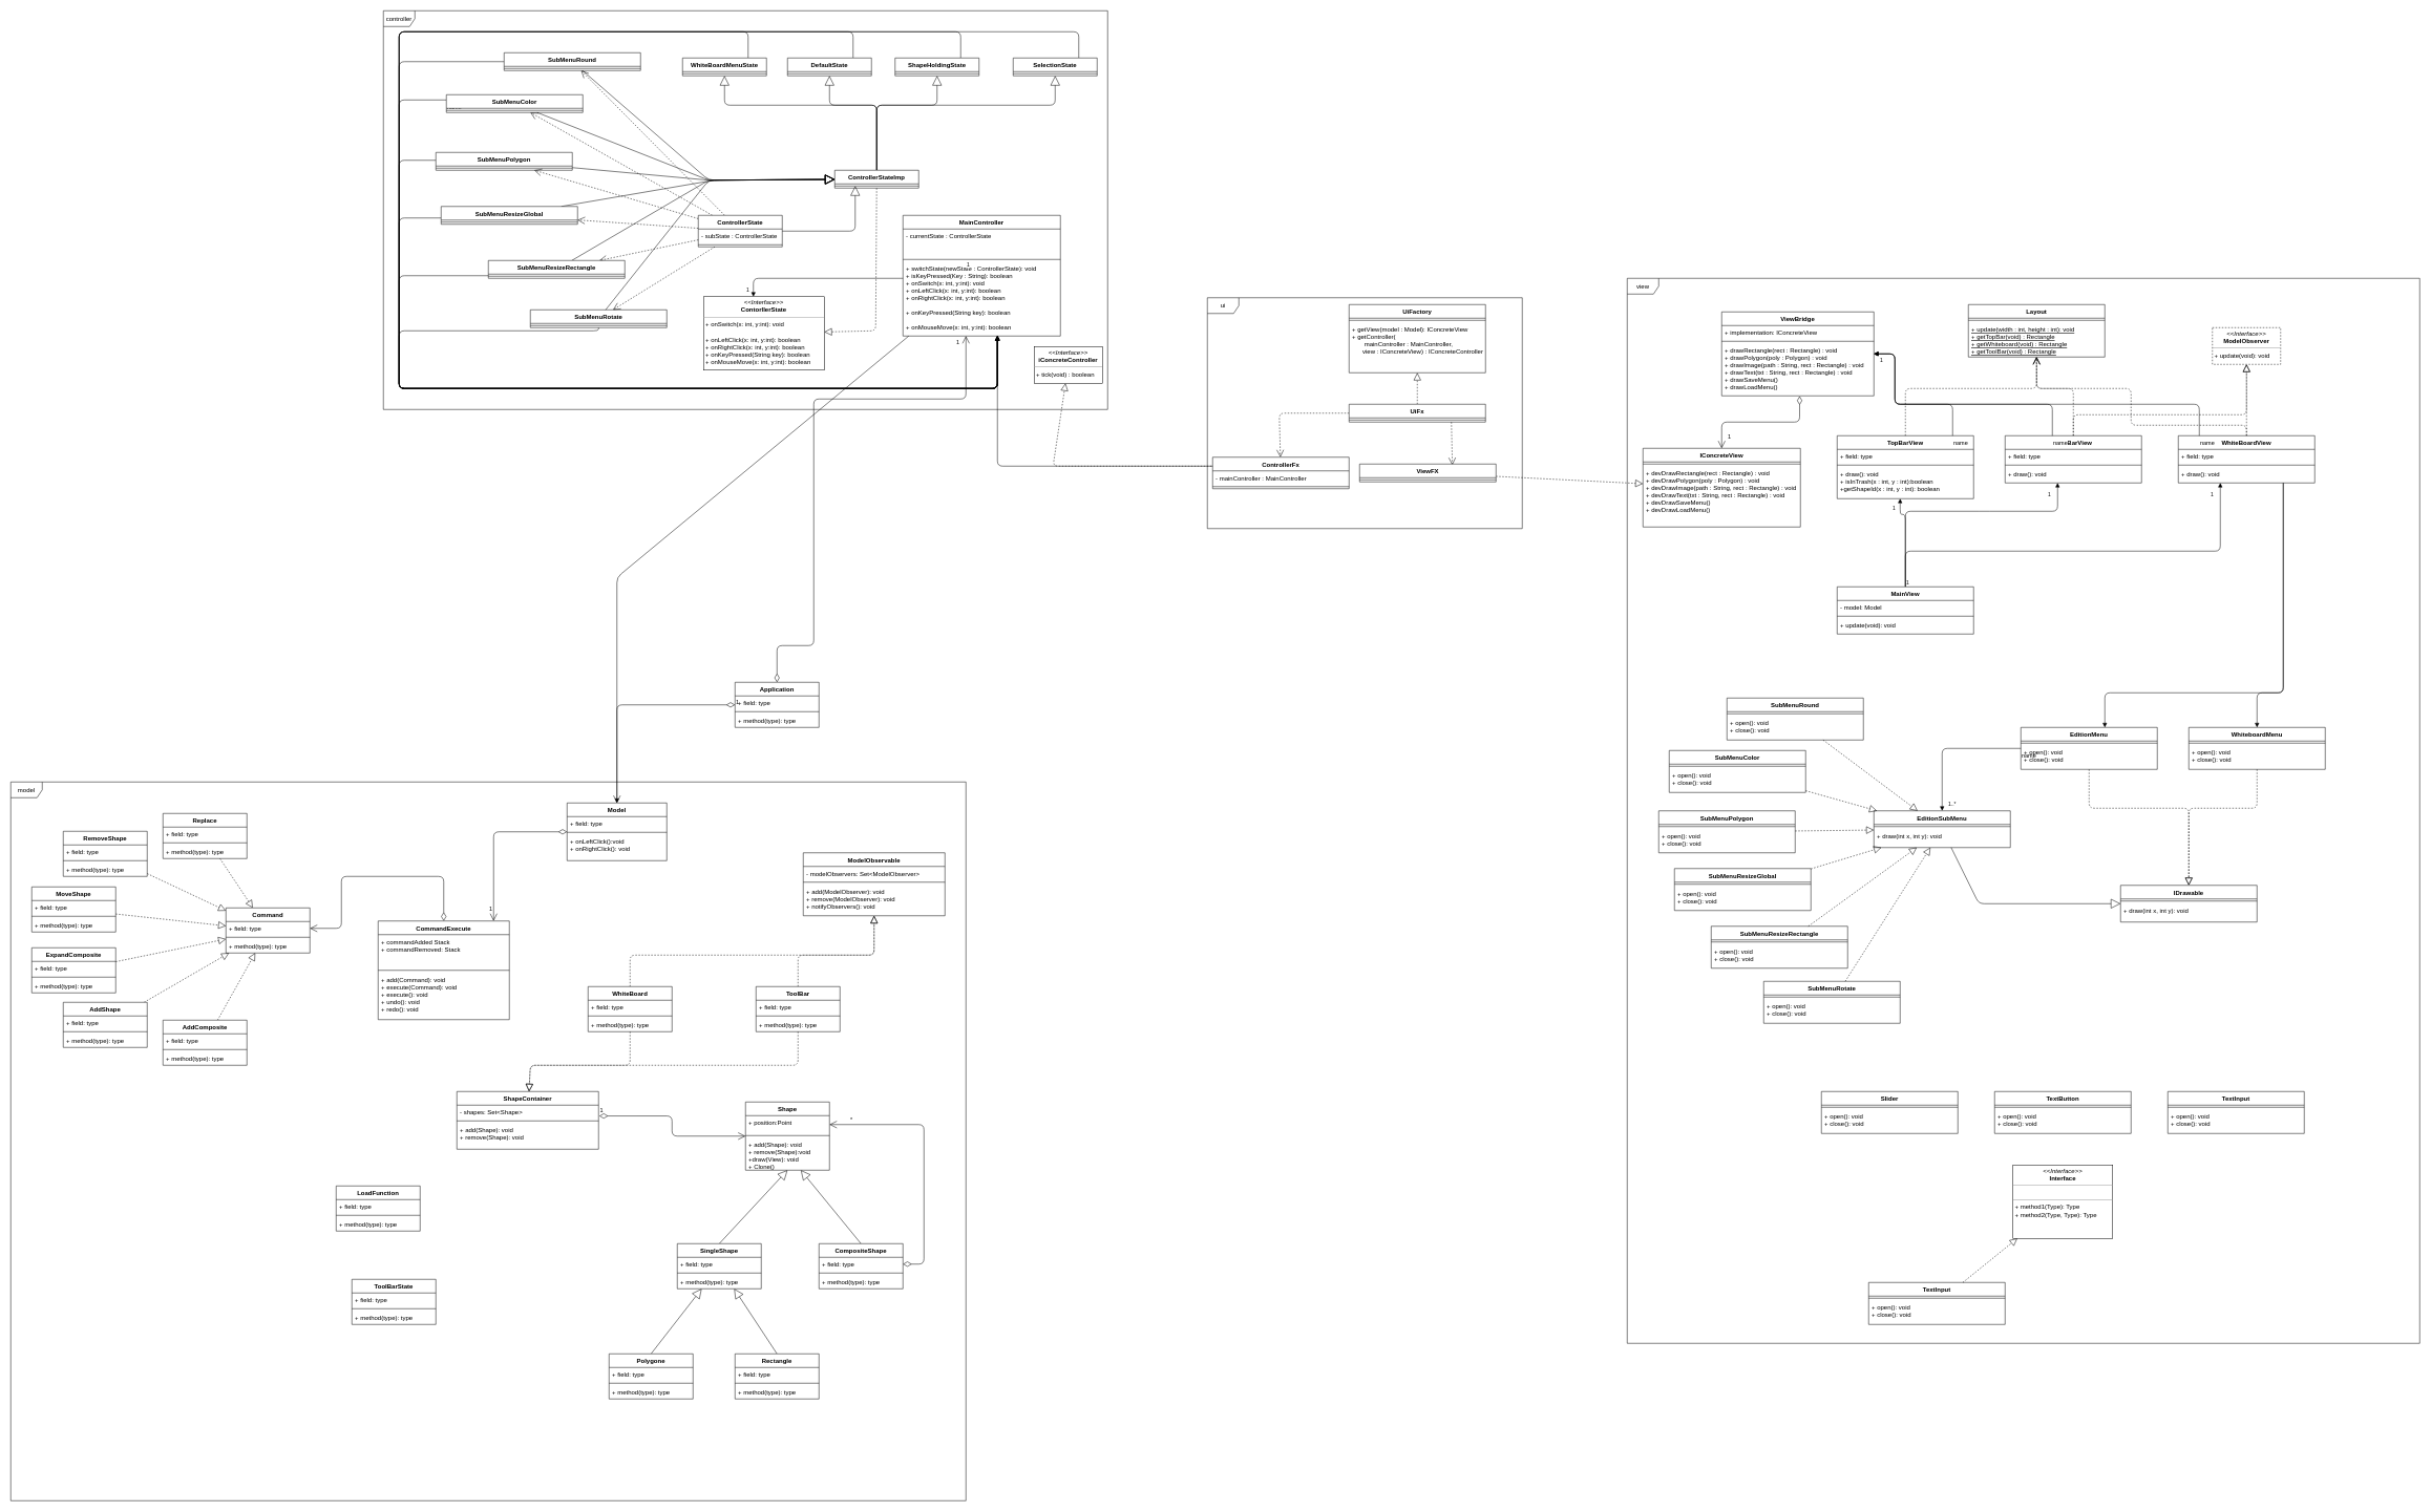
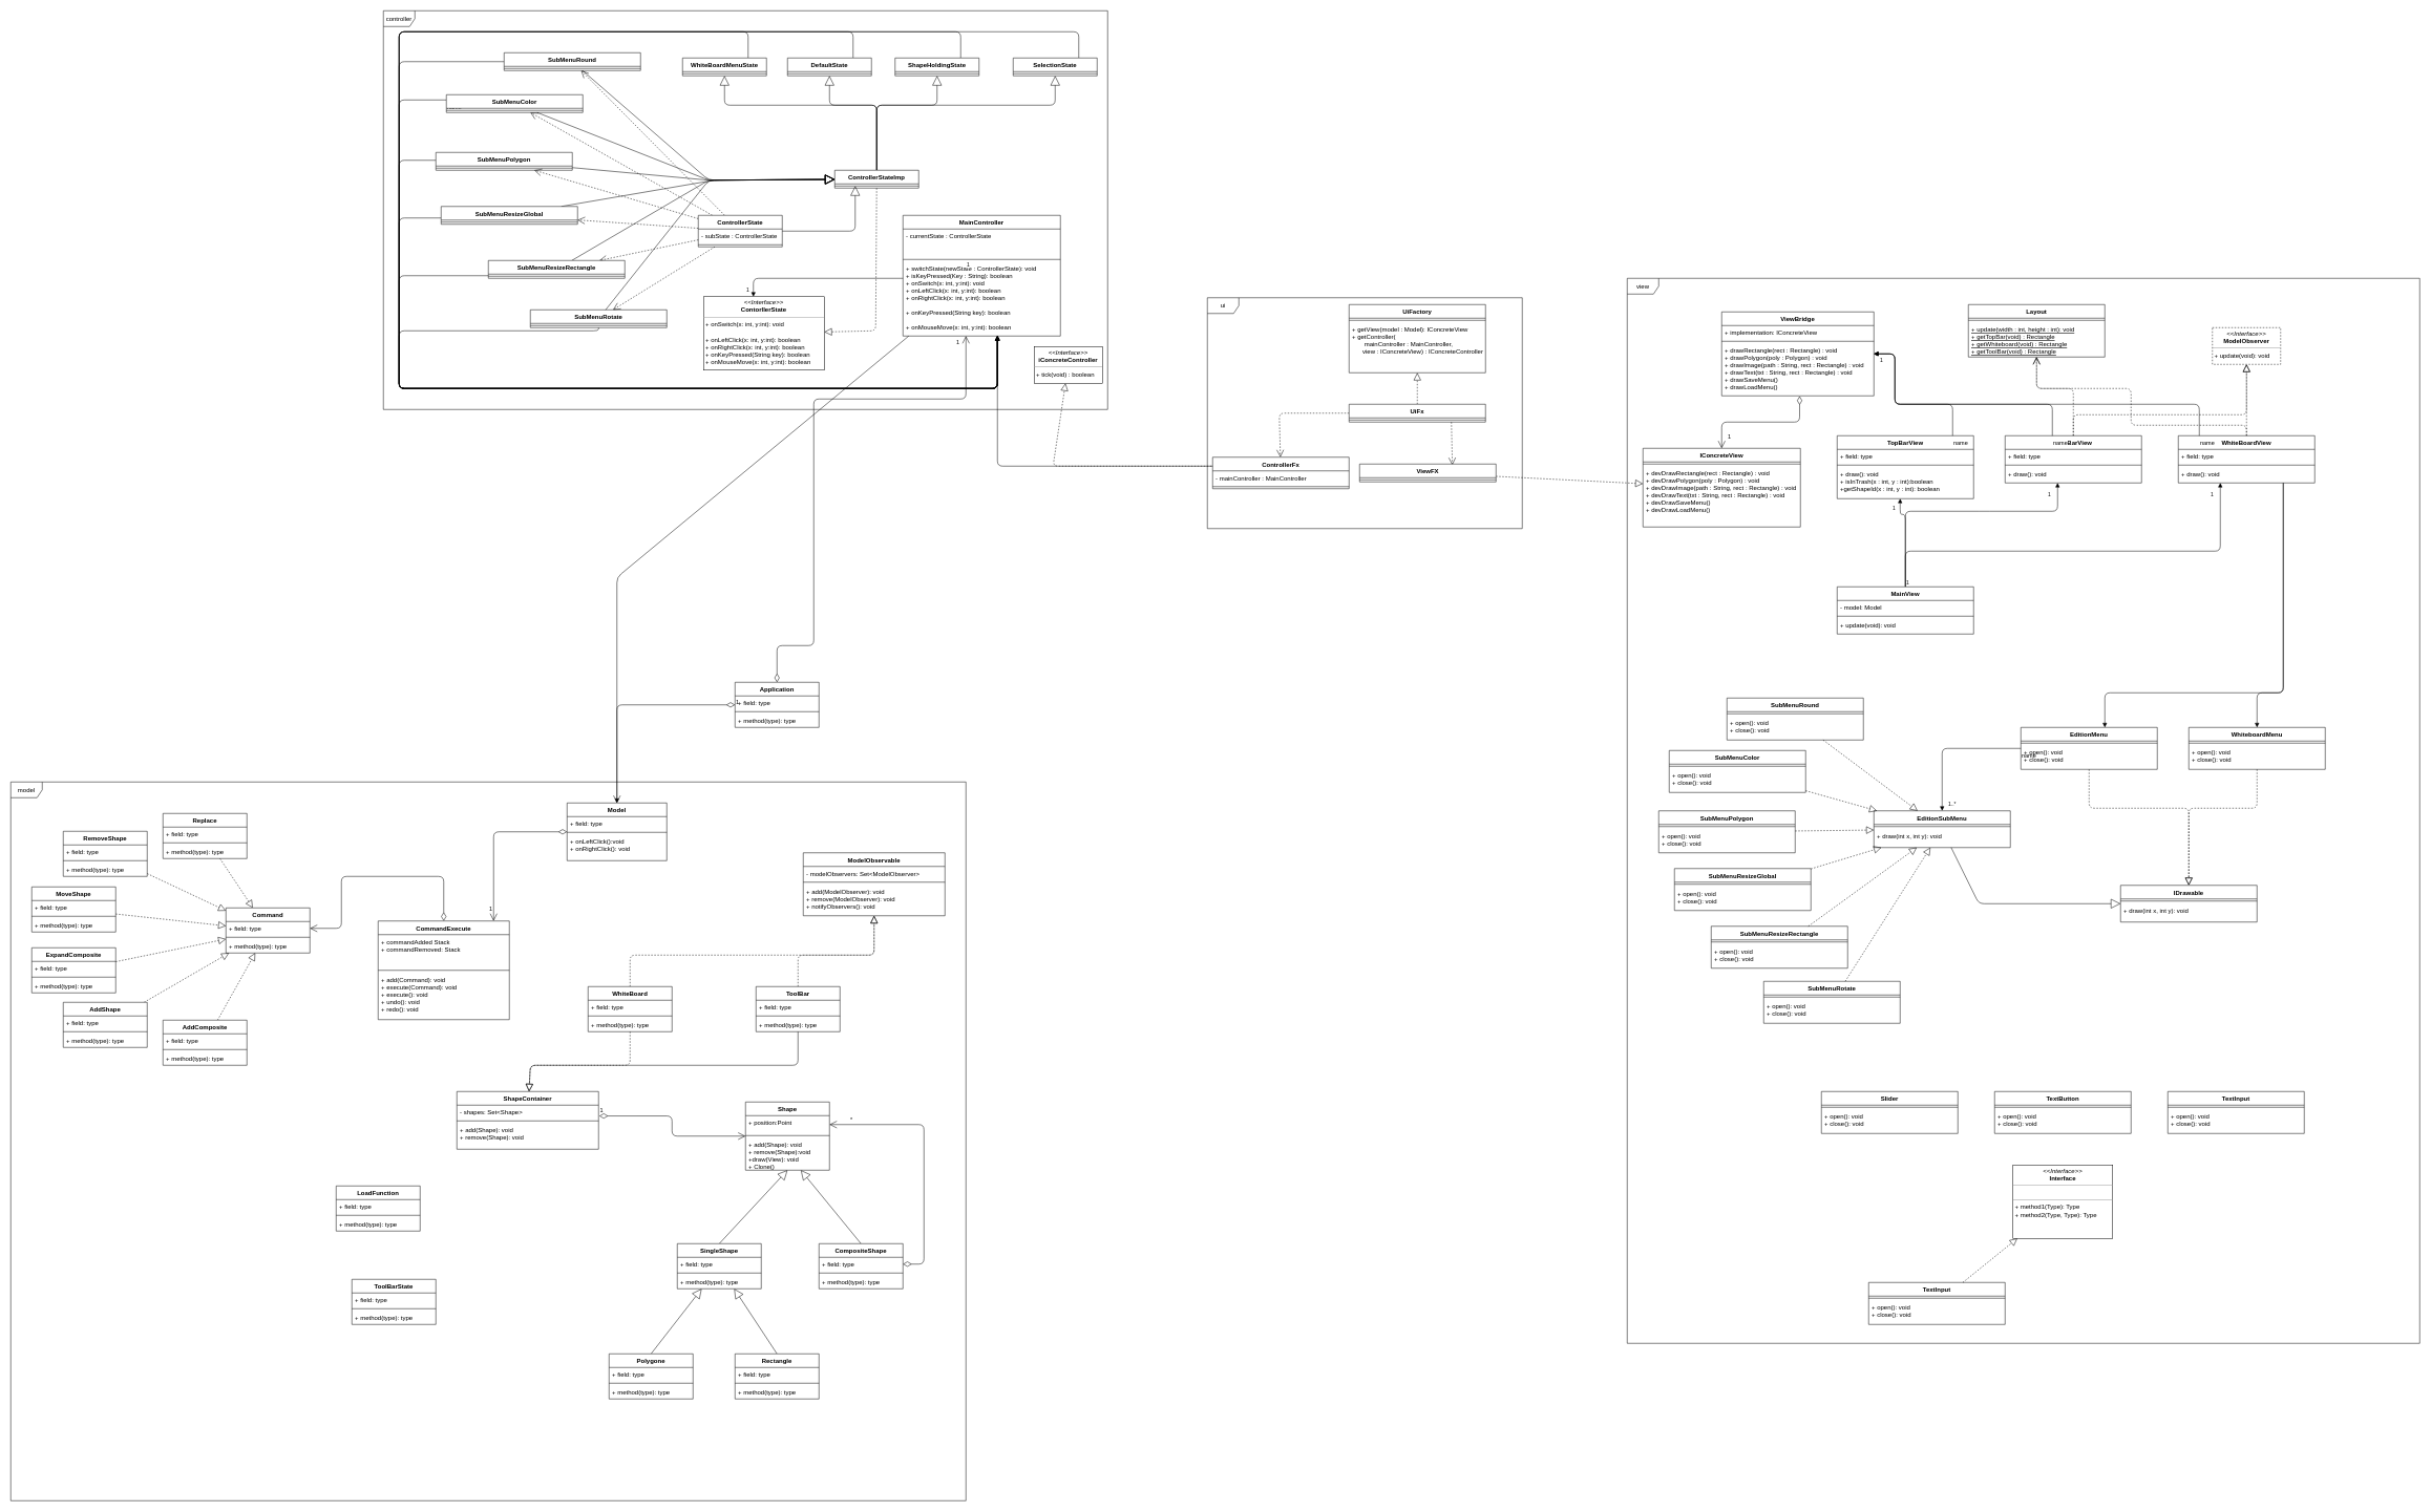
- <mxCell id="133" value="" style="endArrow=open;endSize=12;dashed=1;html=1;" parent="1" source="121" target="114" edge="1"><mxGeometry width="160" relative="1" as="geometry"><mxPoint x="3760" y="880" as="sourcePoint" /><mxPoint x="3920" y="880" as="targetPoint" /><Array as="points"><mxPoint x="3630" y="740" /><mxPoint x="3880" y="740" /></Array></mxGeometry></mxCell>
- <mxCell id="144" value="" style="endArrow=block;dashed=1;endFill=0;endSize=12;html=1;" parent="1" source="182" target="214" edge="1"><mxGeometry width="160" relative="1" as="geometry"><mxPoint x="880" y="1814.893" as="sourcePoint" /><mxPoint x="720" y="1798.68" as="targetPoint" /><Array as="points"><mxPoint x="1520" y="2030" /><mxPoint x="1010" y="2030" /></Array></mxGeometry></mxCell>
+ <mxCell id="144" value="" style="endArrow=block;dashed=0;endFill=0;endSize=12;html=1;" parent="1" source="182" target="214" edge="1"><mxGeometry width="160" relative="1" as="geometry"><mxPoint x="880" y="1814.893" as="sourcePoint" /><mxPoint x="720" y="1798.68" as="targetPoint" /><Array as="points"><mxPoint x="1520" y="2030" /><mxPoint x="1010" y="2030" /></Array></mxGeometry></mxCell>
